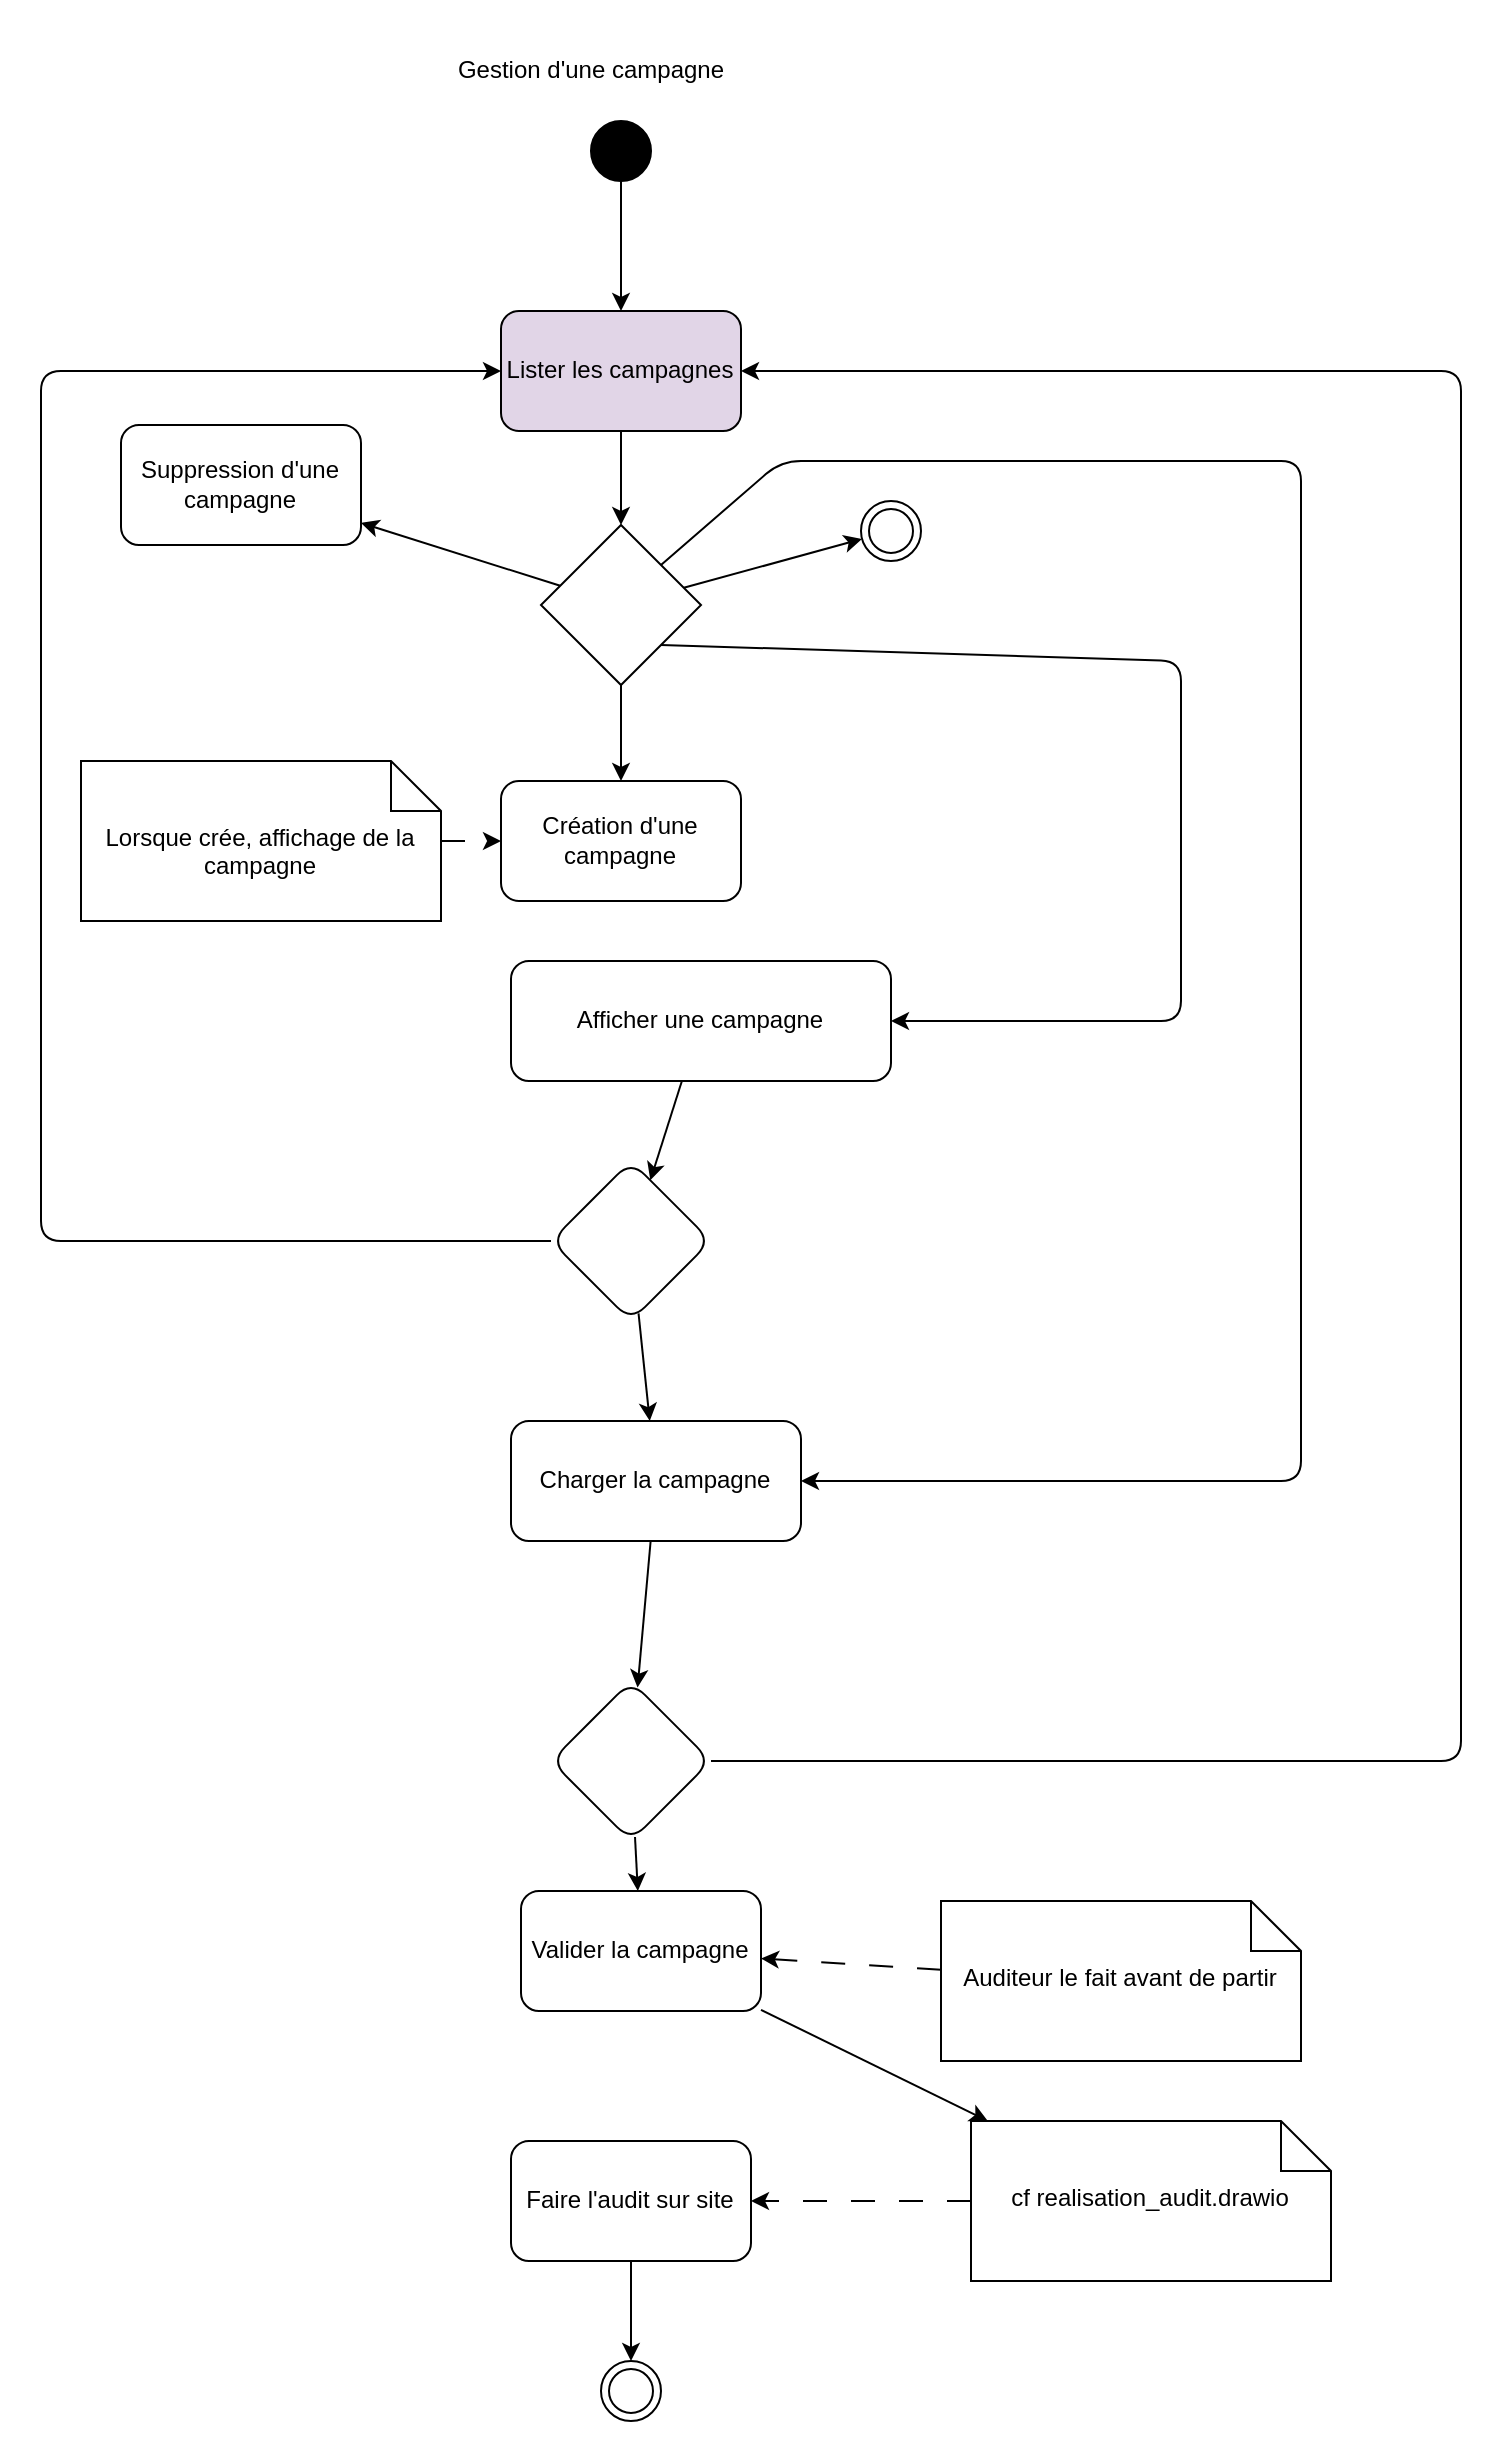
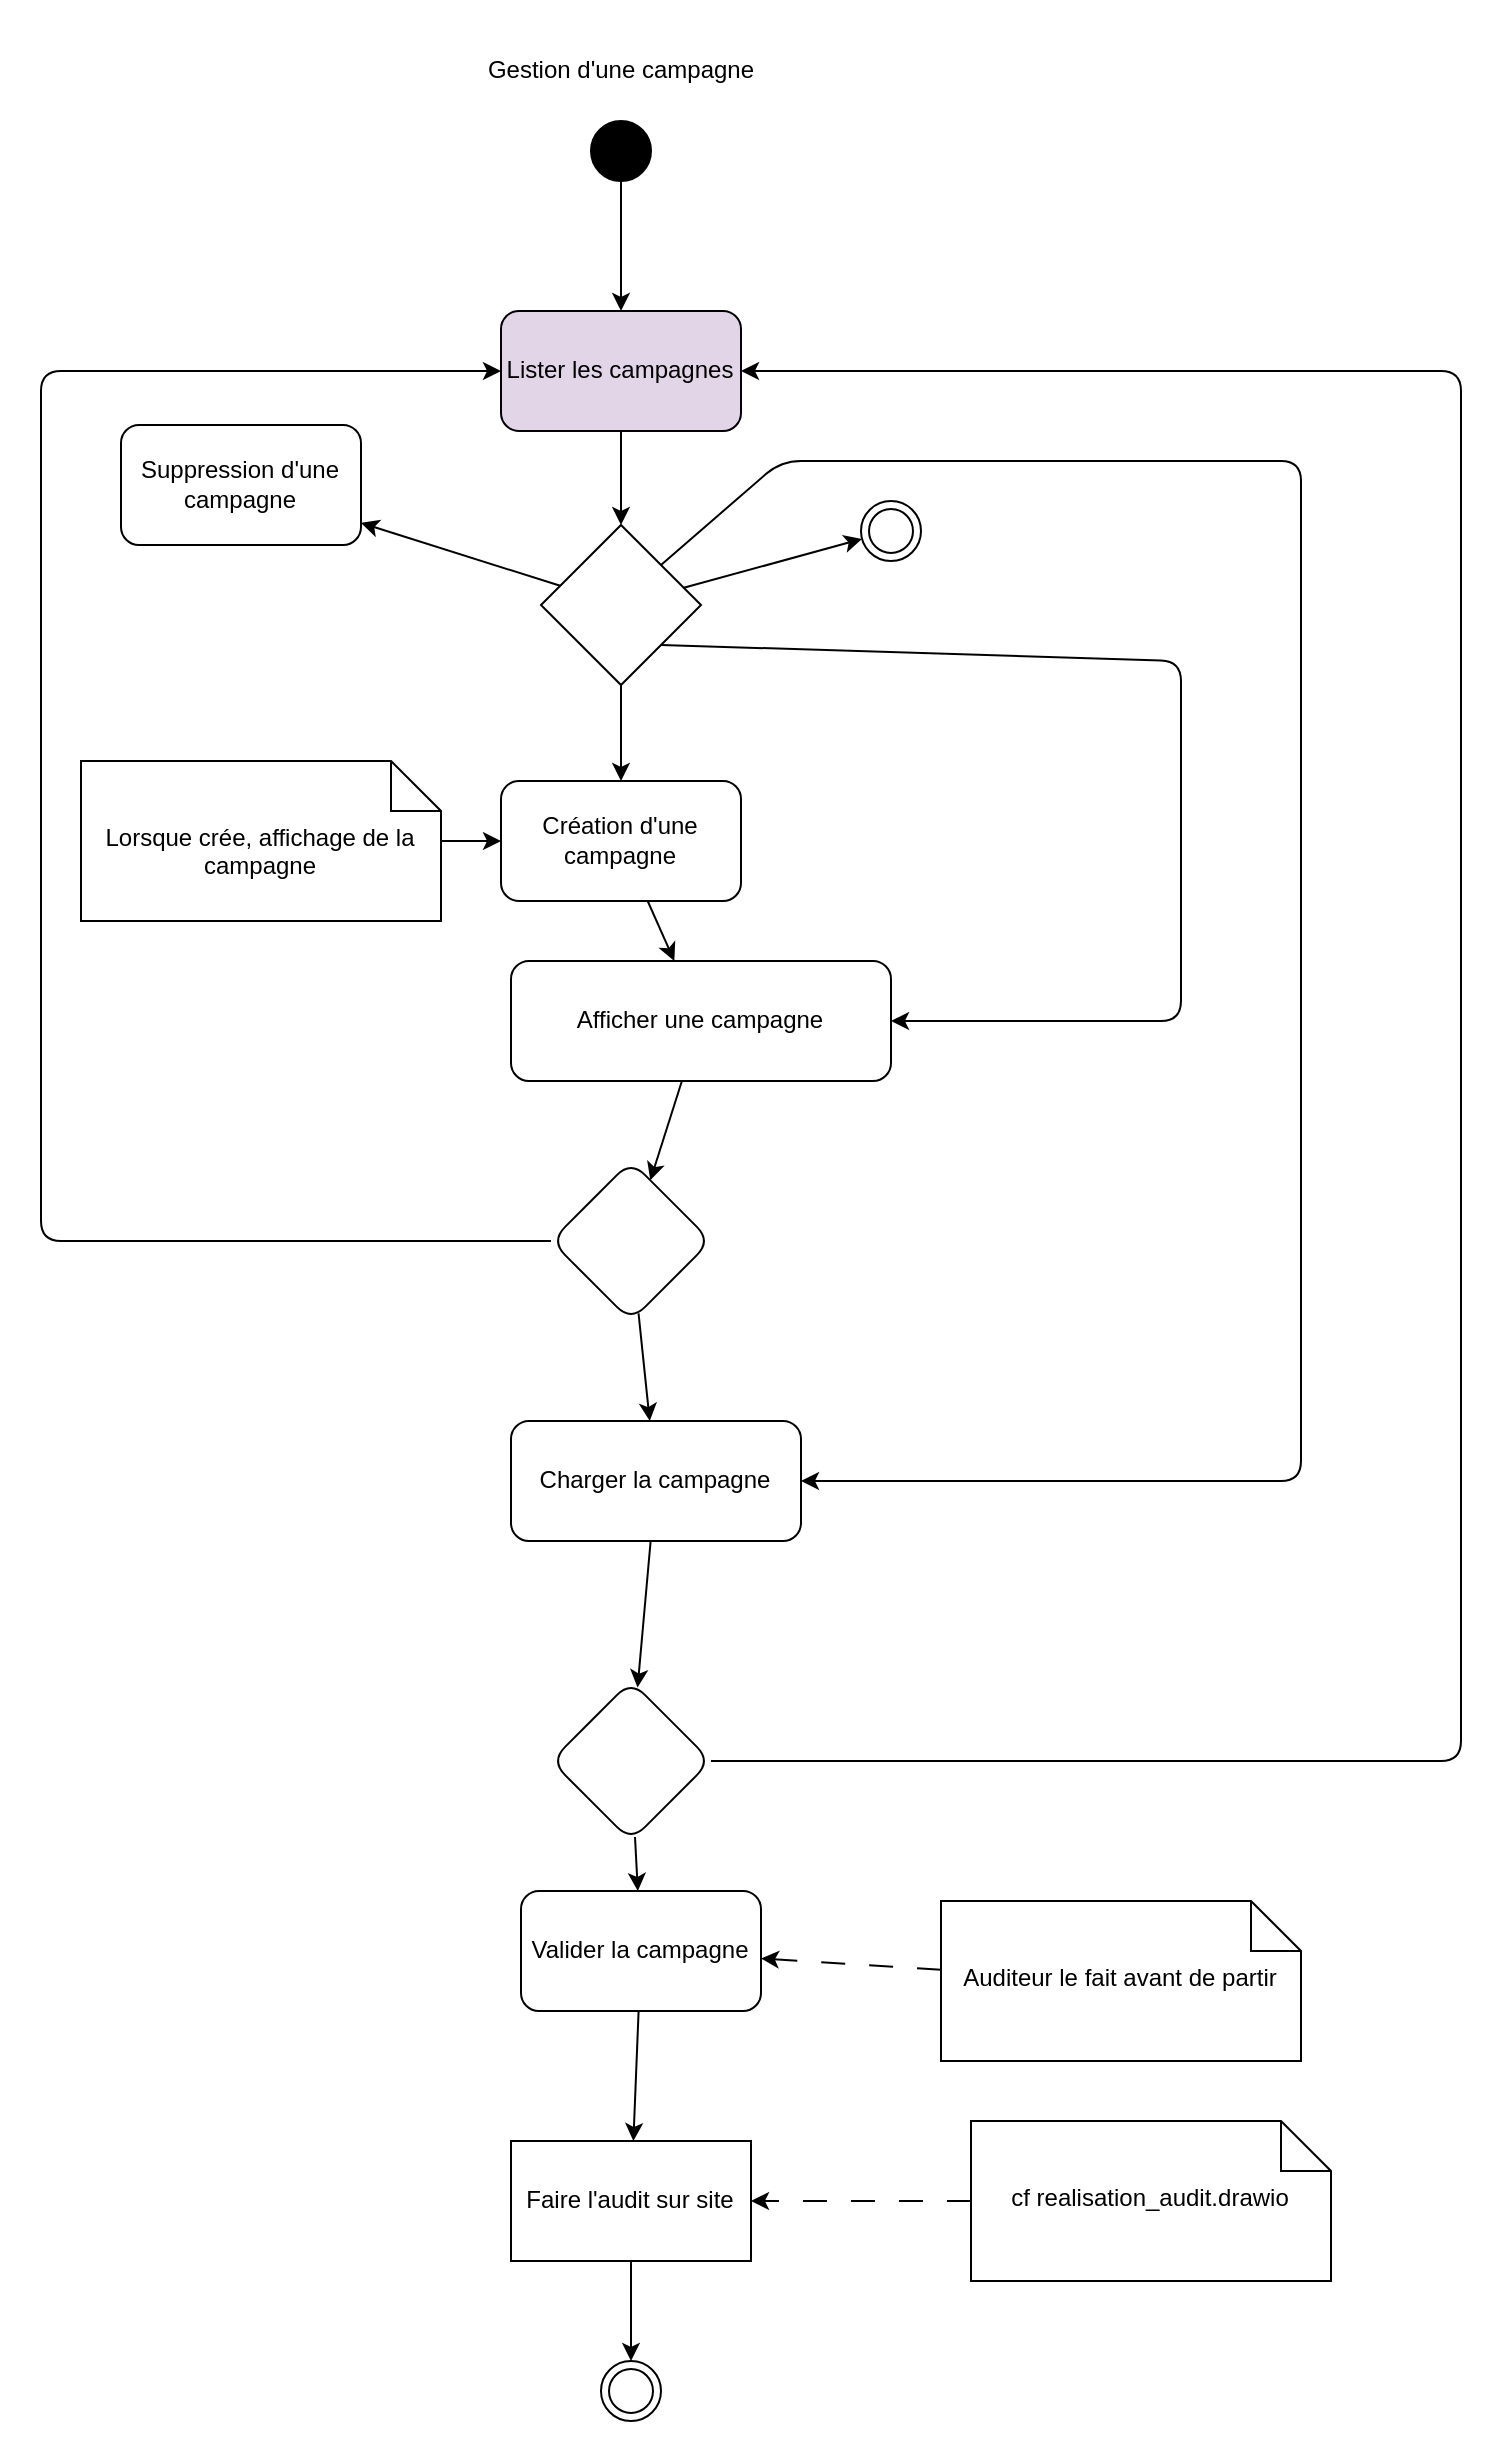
- <mxCell id="2" value="Gestion d'une campagne" style="text;html=1;align=center;verticalAlign=middle;resizable=0;points=[];autosize=1;strokeColor=none;fillColor=none;" parent="1" vertex="1"><mxGeometry x="215" y="20" width="160" height="30" as="geometry" /></mxCell>
+ <mxCell id="2" value="Gestion d'une campagne" style="text;html=1;align=center;verticalAlign=middle;resizable=0;points=[];autosize=1;strokeColor=none;fillColor=none;" parent="1" vertex="1"><mxGeometry x="230" y="20" width="160" height="30" as="geometry" /></mxCell>
- <mxCell id="8" value="" style="endArrow=classic;html=1;dashed=1;dashPattern=12 12;" parent="1" source="7" target="6" edge="1"><mxGeometry width="50" height="50" relative="1" as="geometry"><mxPoint x="405" y="550" as="sourcePoint" /><mxPoint x="455" y="500" as="targetPoint" /></mxGeometry></mxCell>
+ <mxCell id="8" value="" style="endArrow=classic;html=1;dashed=0;dashPattern=12 12;" parent="1" source="7" target="6" edge="1"><mxGeometry width="50" height="50" relative="1" as="geometry"><mxPoint x="405" y="550" as="sourcePoint" /><mxPoint x="455" y="500" as="targetPoint" /></mxGeometry></mxCell>
+ <mxCell id="5" value="" style="edgeStyle=none;html=1;" edge="1" parent="1" source="6" target="33"><mxGeometry relative="1" as="geometry" /></mxCell>
- <mxCell id="34" value="" style="edgeStyle=none;html=1;" edge="1" parent="1" source="35" target="17"><mxGeometry relative="1" as="geometry" /></mxCell>
+ <mxCell id="34" value="" style="edgeStyle=none;html=1;" edge="1" parent="1" source="35" target="15"><mxGeometry relative="1" as="geometry" /></mxCell>
- <mxCell id="15" value="Faire l'audit sur site" style="rounded=1;whiteSpace=wrap;html=1;" parent="1" vertex="1"><mxGeometry x="255" y="1070" width="120" height="60" as="geometry" /></mxCell>
+ <mxCell id="15" value="Faire l'audit sur site" style="whiteSpace=wrap;html=1;rounded=0;" parent="1" vertex="1"><mxGeometry x="255" y="1070" width="120" height="60" as="geometry" /></mxCell>
